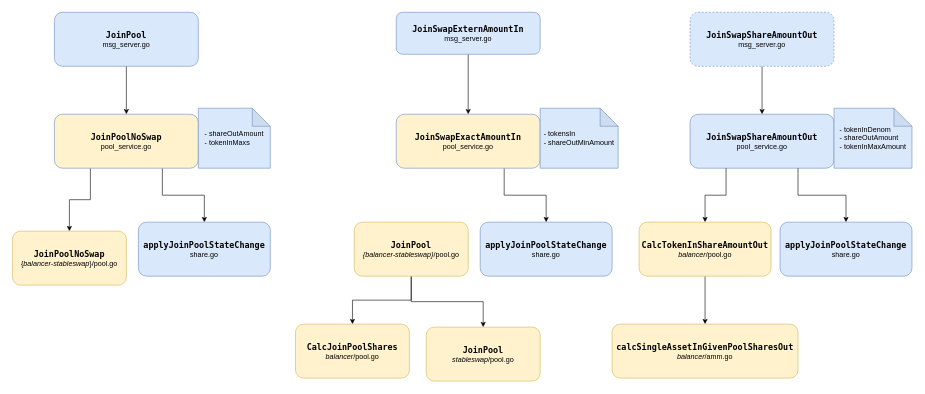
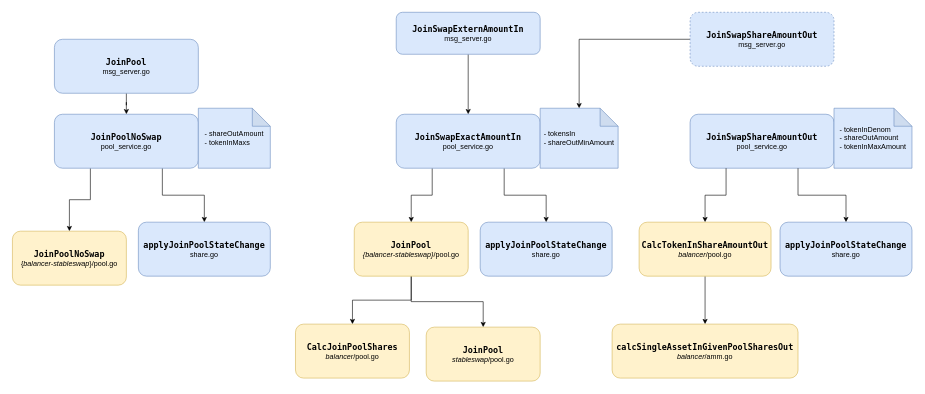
- <mxCell id="15" value="&lt;div style=&quot;font-family: &amp;quot;Droid Sans Mono&amp;quot;, &amp;quot;monospace&amp;quot;, monospace; font-size: 14px; line-height: 19px;&quot;&gt;&lt;div&gt;&lt;b&gt;&lt;span style=&quot;background-color: transparent;&quot;&gt;JoinPool&lt;/span&gt;&lt;/b&gt;&lt;/div&gt;&lt;/div&gt;msg_server.go" style="rounded=1;whiteSpace=wrap;html=1;fillColor=#dae8fc;strokeColor=#6c8ebf;" vertex="1" parent="1"><mxGeometry x="90" y="20" width="240" height="90" as="geometry" /></mxCell>
+ <mxCell id="15" value="&lt;div style=&quot;font-family: &amp;quot;Droid Sans Mono&amp;quot;, &amp;quot;monospace&amp;quot;, monospace; font-size: 14px; line-height: 19px;&quot;&gt;&lt;div&gt;&lt;b&gt;&lt;span style=&quot;background-color: transparent;&quot;&gt;JoinPool&lt;/span&gt;&lt;/b&gt;&lt;/div&gt;&lt;/div&gt;msg_server.go" style="rounded=1;whiteSpace=wrap;html=1;fillColor=#dae8fc;strokeColor=#6c8ebf;" vertex="1" parent="1"><mxGeometry x="90" y="65" width="240" height="90" as="geometry" /></mxCell>
- <mxCell id="7" value="" style="edgeStyle=orthogonalEdgeStyle;rounded=0;orthogonalLoop=1;jettySize=auto;html=1;fontColor=#000000;" edge="1" parent="1" source="8" target="9"><mxGeometry relative="1" as="geometry" /></mxCell>
+ <mxCell id="7" value="" style="edgeStyle=orthogonalEdgeStyle;rounded=0;orthogonalLoop=1;jettySize=auto;html=1;fontColor=#000000;" edge="1" parent="1" source="8" target="22"><mxGeometry relative="1" as="geometry" /></mxCell>
- <mxCell id="18" value="&lt;div style=&quot;font-family: &amp;quot;Droid Sans Mono&amp;quot;, &amp;quot;monospace&amp;quot;, monospace; font-size: 14px; line-height: 19px;&quot;&gt;&lt;div style=&quot;font-family: &amp;quot;Droid Sans Mono&amp;quot;, &amp;quot;monospace&amp;quot;, monospace; font-size: 14px; line-height: 19px;&quot;&gt;&lt;div&gt;&lt;b&gt;&lt;span style=&quot;background-color: transparent;&quot;&gt;JoinPoolNoSwap&lt;/span&gt;&lt;/b&gt;&lt;/div&gt;&lt;/div&gt;&lt;/div&gt;&lt;span style=&quot;background-color: transparent;&quot;&gt;pool_service.go&lt;/span&gt;" style="rounded=1;whiteSpace=wrap;html=1;fillColor=#fff2cc;strokeColor=#6c8ebf;" vertex="1" parent="1"><mxGeometry x="90" y="190" width="240" height="90" as="geometry" /></mxCell>
+ <mxCell id="18" value="&lt;div style=&quot;font-family: &amp;quot;Droid Sans Mono&amp;quot;, &amp;quot;monospace&amp;quot;, monospace; font-size: 14px; line-height: 19px;&quot;&gt;&lt;div style=&quot;font-family: &amp;quot;Droid Sans Mono&amp;quot;, &amp;quot;monospace&amp;quot;, monospace; font-size: 14px; line-height: 19px;&quot;&gt;&lt;div&gt;&lt;b&gt;&lt;span style=&quot;background-color: transparent;&quot;&gt;JoinPoolNoSwap&lt;/span&gt;&lt;/b&gt;&lt;/div&gt;&lt;/div&gt;&lt;/div&gt;&lt;span style=&quot;background-color: transparent;&quot;&gt;pool_service.go&lt;/span&gt;" style="rounded=1;whiteSpace=wrap;html=1;fillColor=#dae8fc;strokeColor=#6c8ebf;" vertex="1" parent="1"><mxGeometry x="90" y="190" width="240" height="90" as="geometry" /></mxCell>
- <mxCell id="6" value="&lt;div style=&quot;font-family: &amp;quot;Droid Sans Mono&amp;quot;, &amp;quot;monospace&amp;quot;, monospace; font-size: 14px; line-height: 19px;&quot;&gt;&lt;div style=&quot;font-family: &amp;quot;Droid Sans Mono&amp;quot;, &amp;quot;monospace&amp;quot;, monospace; font-size: 14px; line-height: 19px;&quot;&gt;&lt;div&gt;&lt;b&gt;&lt;span style=&quot;background-color: transparent;&quot;&gt;JoinSwapExactAmountIn&lt;/span&gt;&lt;/b&gt;&lt;/div&gt;&lt;/div&gt;&lt;/div&gt;&lt;span style=&quot;background-color: transparent;&quot;&gt;pool_service.go&lt;/span&gt;" style="rounded=1;whiteSpace=wrap;html=1;fillColor=#fff2cc;strokeColor=#6c8ebf;" vertex="1" parent="1"><mxGeometry x="660" y="190" width="240" height="90" as="geometry" /></mxCell>
+ <mxCell id="6" value="&lt;div style=&quot;font-family: &amp;quot;Droid Sans Mono&amp;quot;, &amp;quot;monospace&amp;quot;, monospace; font-size: 14px; line-height: 19px;&quot;&gt;&lt;div style=&quot;font-family: &amp;quot;Droid Sans Mono&amp;quot;, &amp;quot;monospace&amp;quot;, monospace; font-size: 14px; line-height: 19px;&quot;&gt;&lt;div&gt;&lt;b&gt;&lt;span style=&quot;background-color: transparent;&quot;&gt;JoinSwapExactAmountIn&lt;/span&gt;&lt;/b&gt;&lt;/div&gt;&lt;/div&gt;&lt;/div&gt;&lt;span style=&quot;background-color: transparent;&quot;&gt;pool_service.go&lt;/span&gt;" style="rounded=1;whiteSpace=wrap;html=1;fillColor=#dae8fc;strokeColor=#6c8ebf;" vertex="1" parent="1"><mxGeometry x="660" y="190" width="240" height="90" as="geometry" /></mxCell>
+ <mxCell id="4" value="" style="edgeStyle=orthogonalEdgeStyle;rounded=0;orthogonalLoop=1;jettySize=auto;html=1;fontColor=#000000;exitX=0.25;exitY=1;exitDx=0;exitDy=0;" edge="1" parent="1" source="6" target="12"><mxGeometry relative="1" as="geometry"><mxPoint x="640" y="360" as="sourcePoint" /><Array as="points" /></mxGeometry></mxCell>
